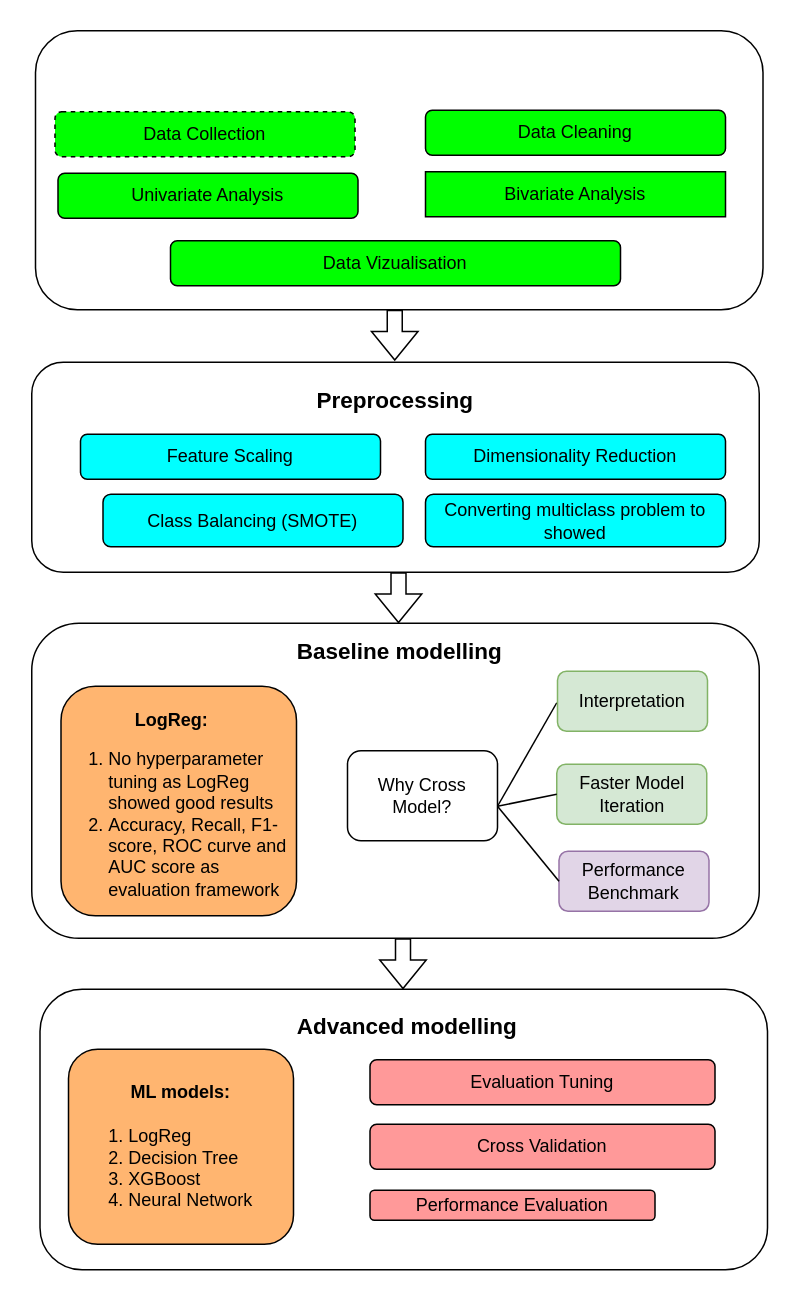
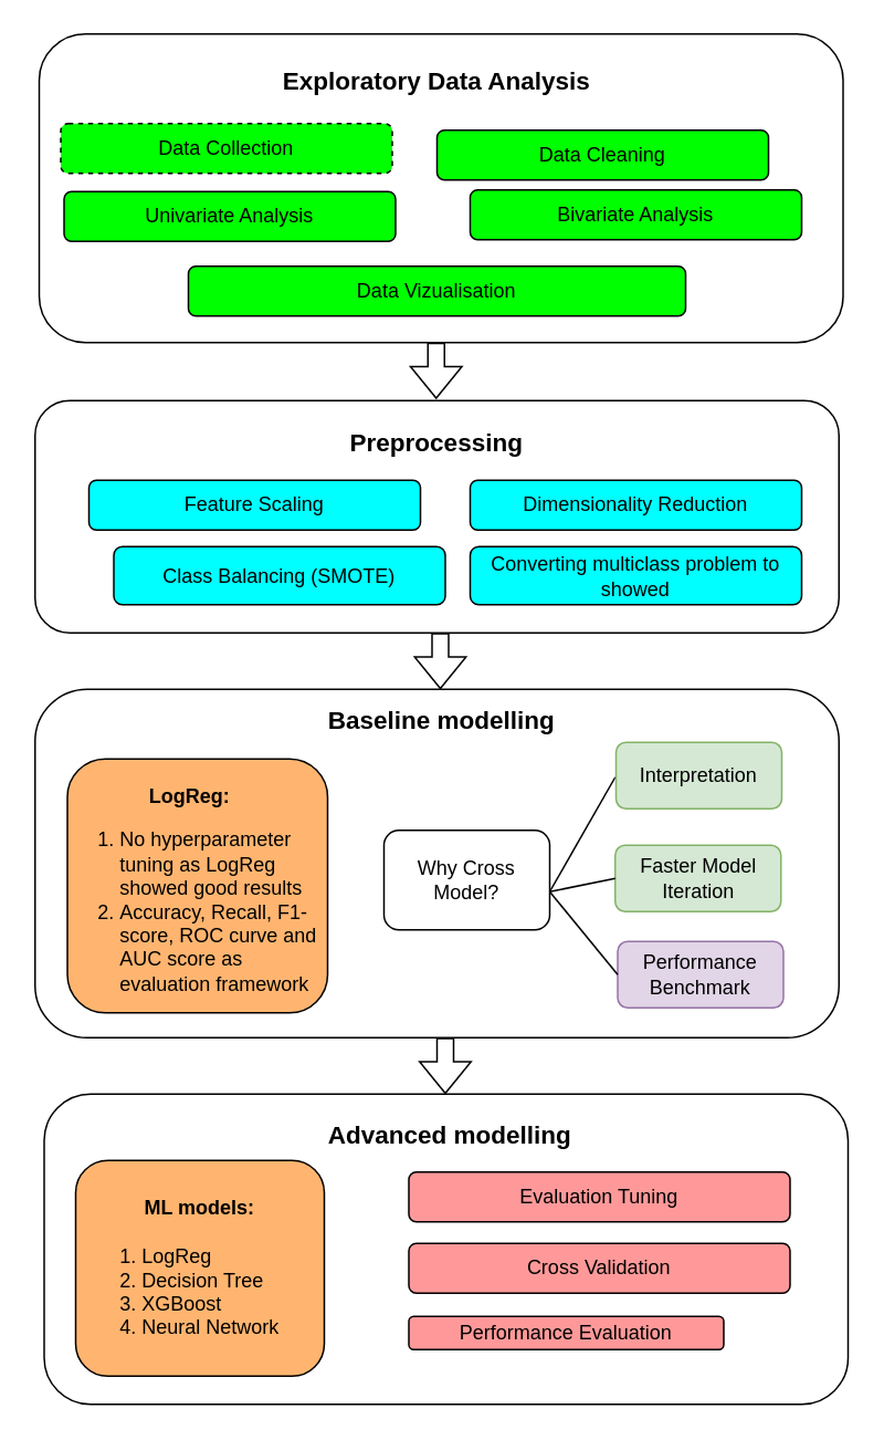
+ <mxCell id="7" value="&lt;b&gt;Exploratory Data Analysis&lt;/b&gt;" style="text;html=1;align=center;verticalAlign=middle;whiteSpace=wrap;rounded=0;fontSize=15;" vertex="1" parent="1"><mxGeometry x="163" y="33" width="200" height="30" as="geometry" /></mxCell>
- <mxCell id="4" value="Data Cleaning" style="rounded=1;whiteSpace=wrap;html=1;fillColor=#00FF00;" vertex="1" parent="1"><mxGeometry x="283" y="73" width="200" height="30" as="geometry" /></mxCell>
+ <mxCell id="4" value="Data Cleaning" style="rounded=1;whiteSpace=wrap;html=1;fillColor=#00FF00;" vertex="1" parent="1"><mxGeometry x="263" y="78" width="200" height="30" as="geometry" /></mxCell>
- <mxCell id="5" value="Bivariate Analysis" style="whiteSpace=wrap;html=1;fillColor=#00FF00;rounded=0;" vertex="1" parent="1"><mxGeometry x="283" y="114" width="200" height="30" as="geometry" /></mxCell>
+ <mxCell id="5" value="Bivariate Analysis" style="rounded=1;whiteSpace=wrap;html=1;fillColor=#00FF00;" vertex="1" parent="1"><mxGeometry x="283" y="114" width="200" height="30" as="geometry" /></mxCell>
